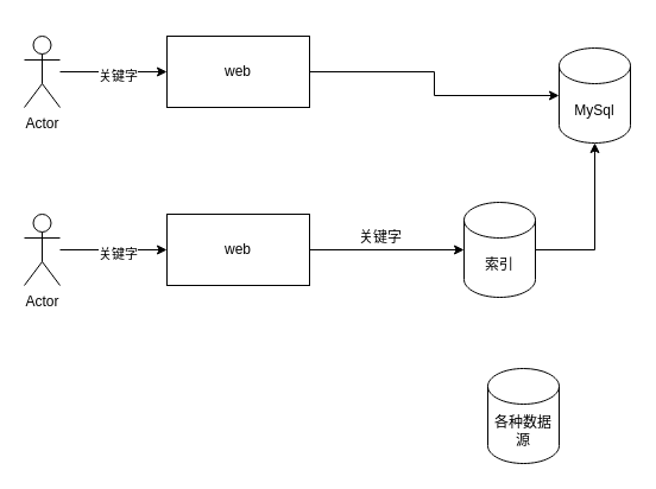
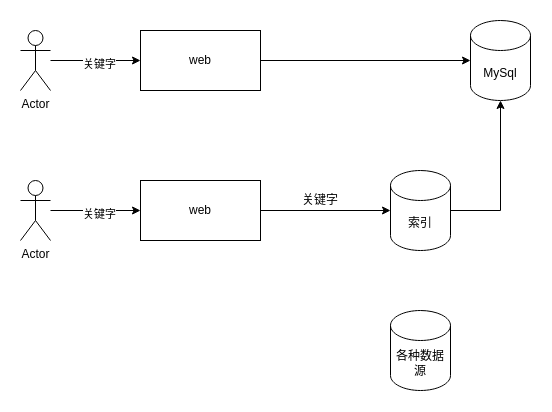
- <mxCell id="2" value="MySql" style="shape=cylinder3;whiteSpace=wrap;html=1;boundedLbl=1;backgroundOutline=1;size=15;" vertex="1" parent="1"><mxGeometry x="470" y="40" width="60" height="80" as="geometry" /></mxCell>
+ <mxCell id="2" value="MySql" style="shape=cylinder3;whiteSpace=wrap;html=1;boundedLbl=1;backgroundOutline=1;size=15;" vertex="1" parent="1"><mxGeometry x="470" y="20" width="60" height="80" as="geometry" /></mxCell>
- <mxCell id="16" value="各种数据源" style="shape=cylinder3;whiteSpace=wrap;html=1;boundedLbl=1;backgroundOutline=1;size=15;" vertex="1" parent="1"><mxGeometry x="410" y="310" width="60" height="80" as="geometry" /></mxCell>
+ <mxCell id="16" value="各种数据源" style="shape=cylinder3;whiteSpace=wrap;html=1;boundedLbl=1;backgroundOutline=1;size=15;" vertex="1" parent="1"><mxGeometry x="390" y="310" width="60" height="80" as="geometry" /></mxCell>
